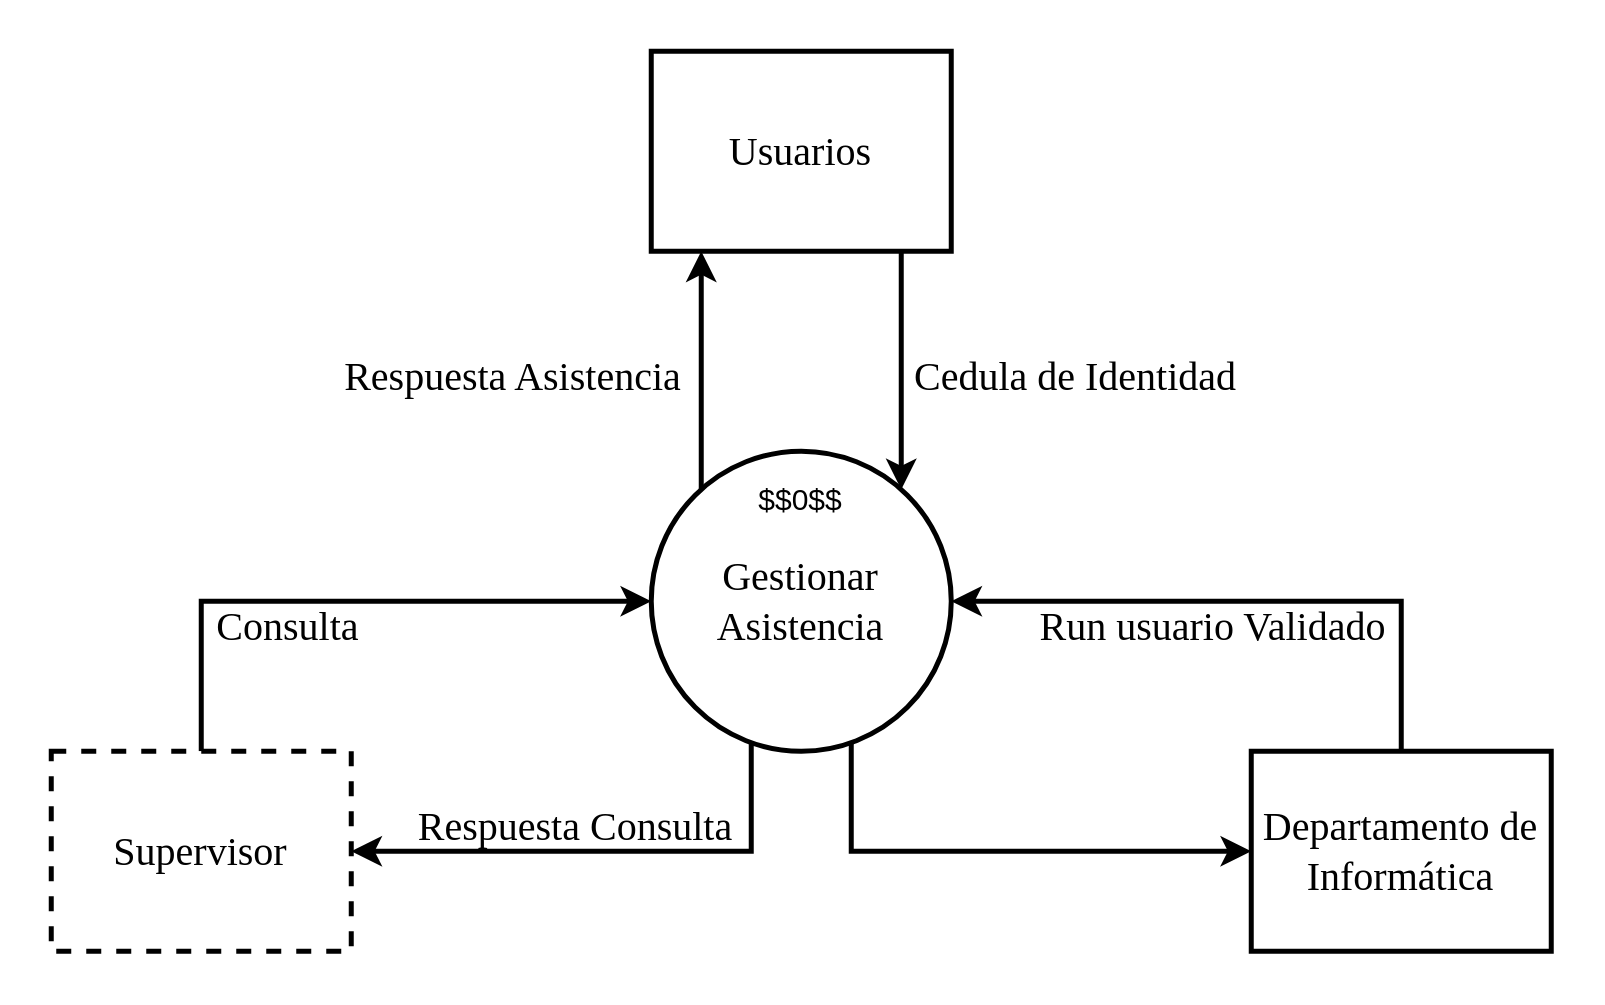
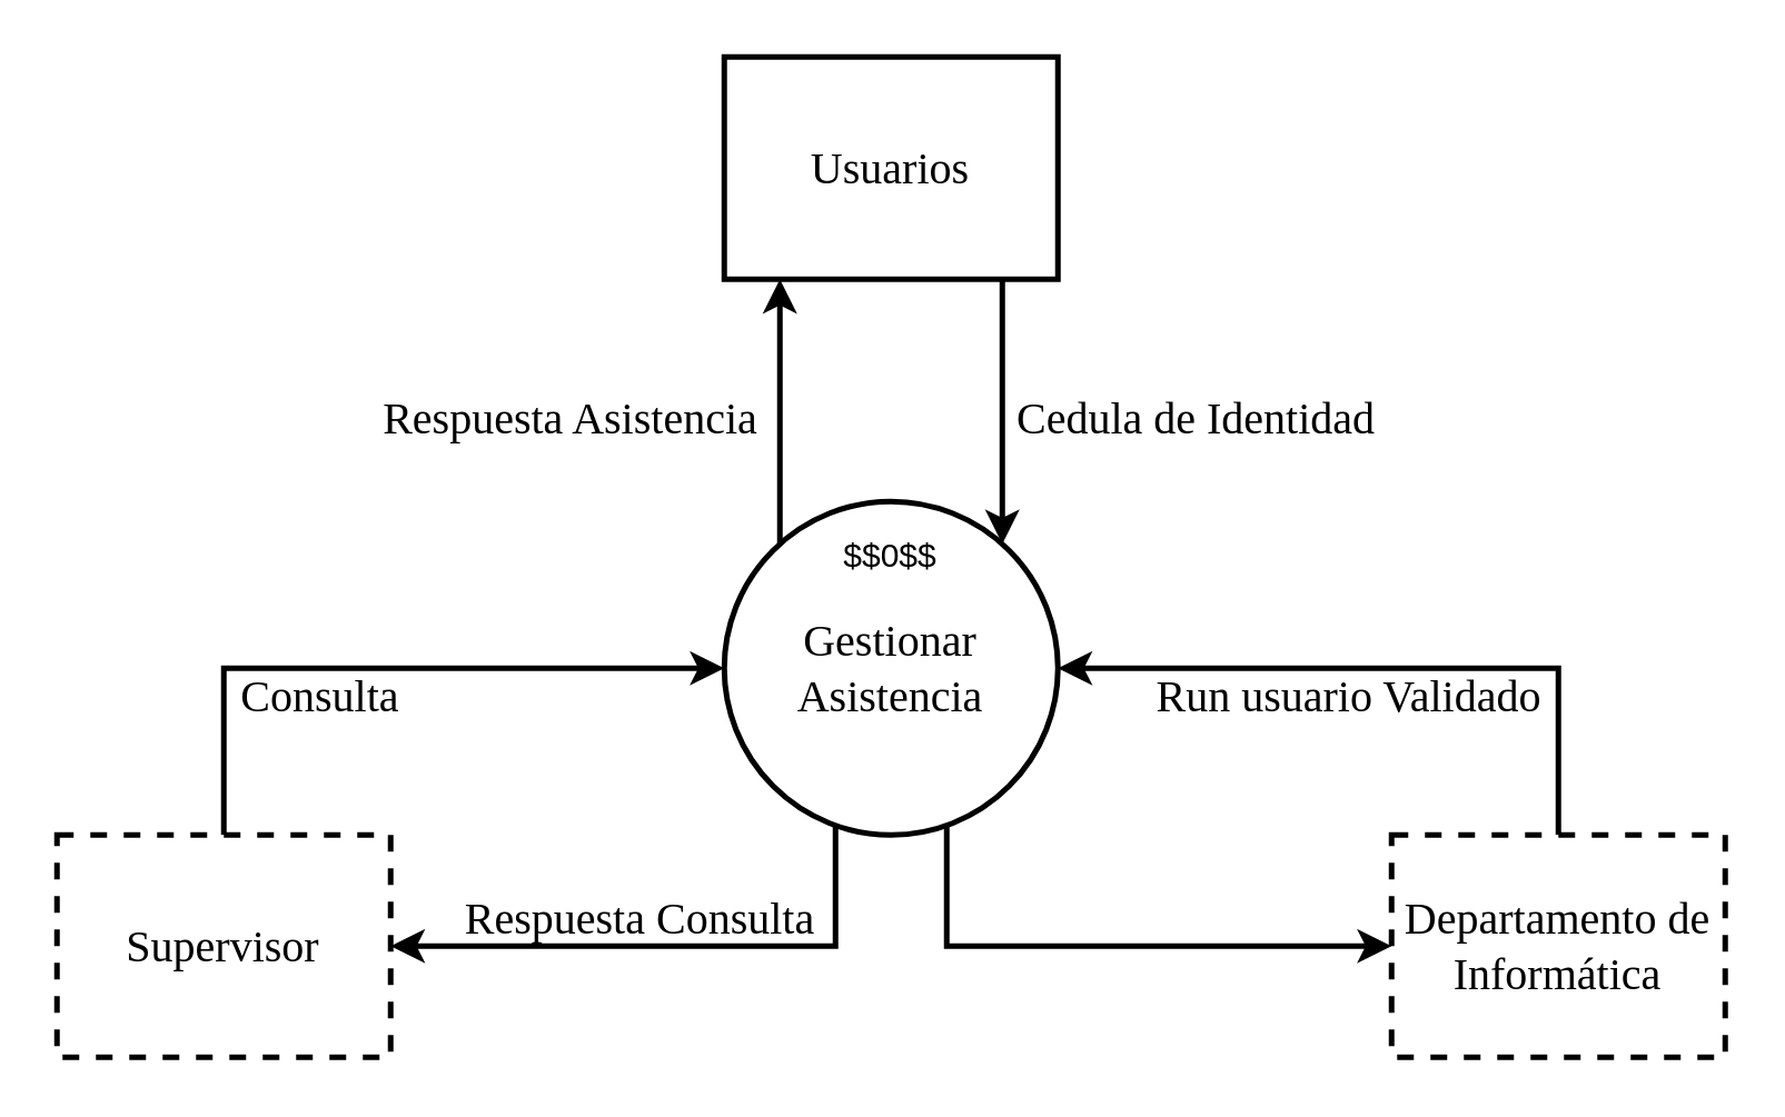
- <mxCell id="14" value="&lt;font style=&quot;font-size: 16px;&quot; face=&quot;Times New Roman&quot;&gt;Departamento de Informática&lt;/font&gt;" style="rounded=0;whiteSpace=wrap;html=1;strokeWidth=2;" parent="1" vertex="1"><mxGeometry x="500" y="300" width="120" height="80" as="geometry" /></mxCell>
+ <mxCell id="14" value="&lt;font style=&quot;font-size: 16px;&quot; face=&quot;Times New Roman&quot;&gt;Departamento de Informática&lt;/font&gt;" style="rounded=0;whiteSpace=wrap;html=1;strokeWidth=2;dashed=1;" parent="1" vertex="1"><mxGeometry x="500" y="300" width="120" height="80" as="geometry" /></mxCell>
